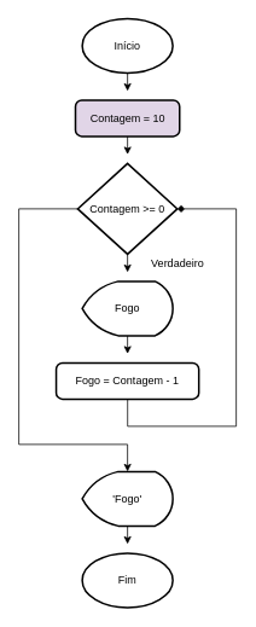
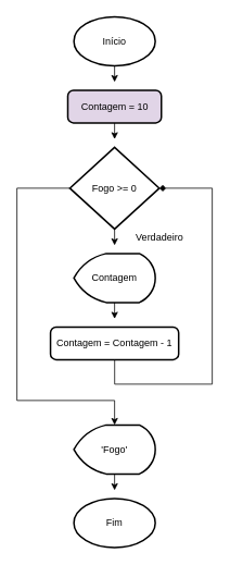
- <mxCell id="8" value="Contagem &amp;gt;= 0" style="strokeWidth=2;html=1;shape=mxgraph.flowchart.decision;whiteSpace=wrap;" vertex="1" parent="1"><mxGeometry x="85" y="180" width="110" height="100" as="geometry" /></mxCell>
+ <mxCell id="8" value="Fogo &amp;gt;= 0" style="strokeWidth=2;html=1;shape=mxgraph.flowchart.decision;whiteSpace=wrap;" vertex="1" parent="1"><mxGeometry x="85" y="180" width="110" height="100" as="geometry" /></mxCell>
- <mxCell id="11" value="Fogo" style="strokeWidth=2;html=1;shape=mxgraph.flowchart.display;whiteSpace=wrap;" vertex="1" parent="1"><mxGeometry x="90" y="310" width="100" height="60" as="geometry" /></mxCell>
+ <mxCell id="11" value="Contagem" style="strokeWidth=2;html=1;shape=mxgraph.flowchart.display;whiteSpace=wrap;" vertex="1" parent="1"><mxGeometry x="90" y="310" width="100" height="60" as="geometry" /></mxCell>
- <mxCell id="13" value="Fogo = Contagem - 1" style="rounded=1;whiteSpace=wrap;html=1;absoluteArcSize=1;arcSize=14;strokeWidth=2;" vertex="1" parent="1"><mxGeometry x="61.25" y="400" width="157.5" height="40" as="geometry" /></mxCell>
+ <mxCell id="13" value="Contagem = Contagem - 1" style="rounded=1;whiteSpace=wrap;html=1;absoluteArcSize=1;arcSize=14;strokeWidth=2;" vertex="1" parent="1"><mxGeometry x="61.25" y="400" width="157.5" height="40" as="geometry" /></mxCell>
